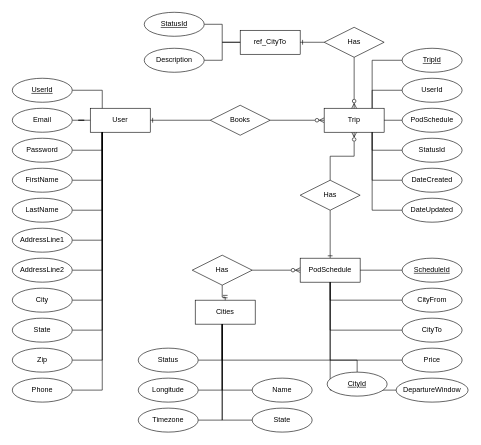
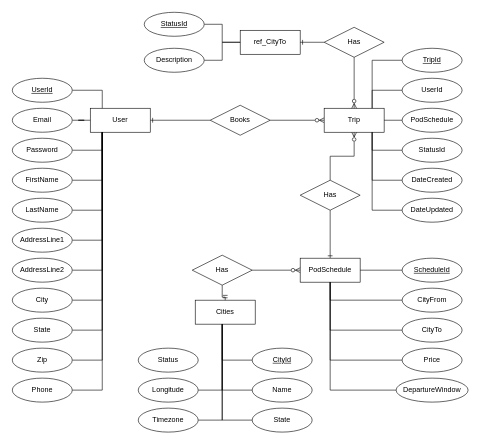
- <mxCell id="75" style="edgeStyle=orthogonalEdgeStyle;rounded=0;orthogonalLoop=1;jettySize=auto;html=1;startArrow=none;startFill=0;endArrow=none;endFill=0;" parent="1" source="76" target="59" edge="1"><mxGeometry relative="1" as="geometry"><Array as="points"><mxPoint x="370" y="600" /></Array></mxGeometry></mxCell>
- <mxCell id="65" value="CityId" style="ellipse;whiteSpace=wrap;html=1;align=center;fontStyle=4;" parent="1" vertex="1"><mxGeometry x="545" y="620" width="100" height="40" as="geometry" /></mxCell>
+ <mxCell id="65" value="CityId" style="ellipse;whiteSpace=wrap;html=1;align=center;fontStyle=4;" parent="1" vertex="1"><mxGeometry x="420" y="580" width="100" height="40" as="geometry" /></mxCell>
